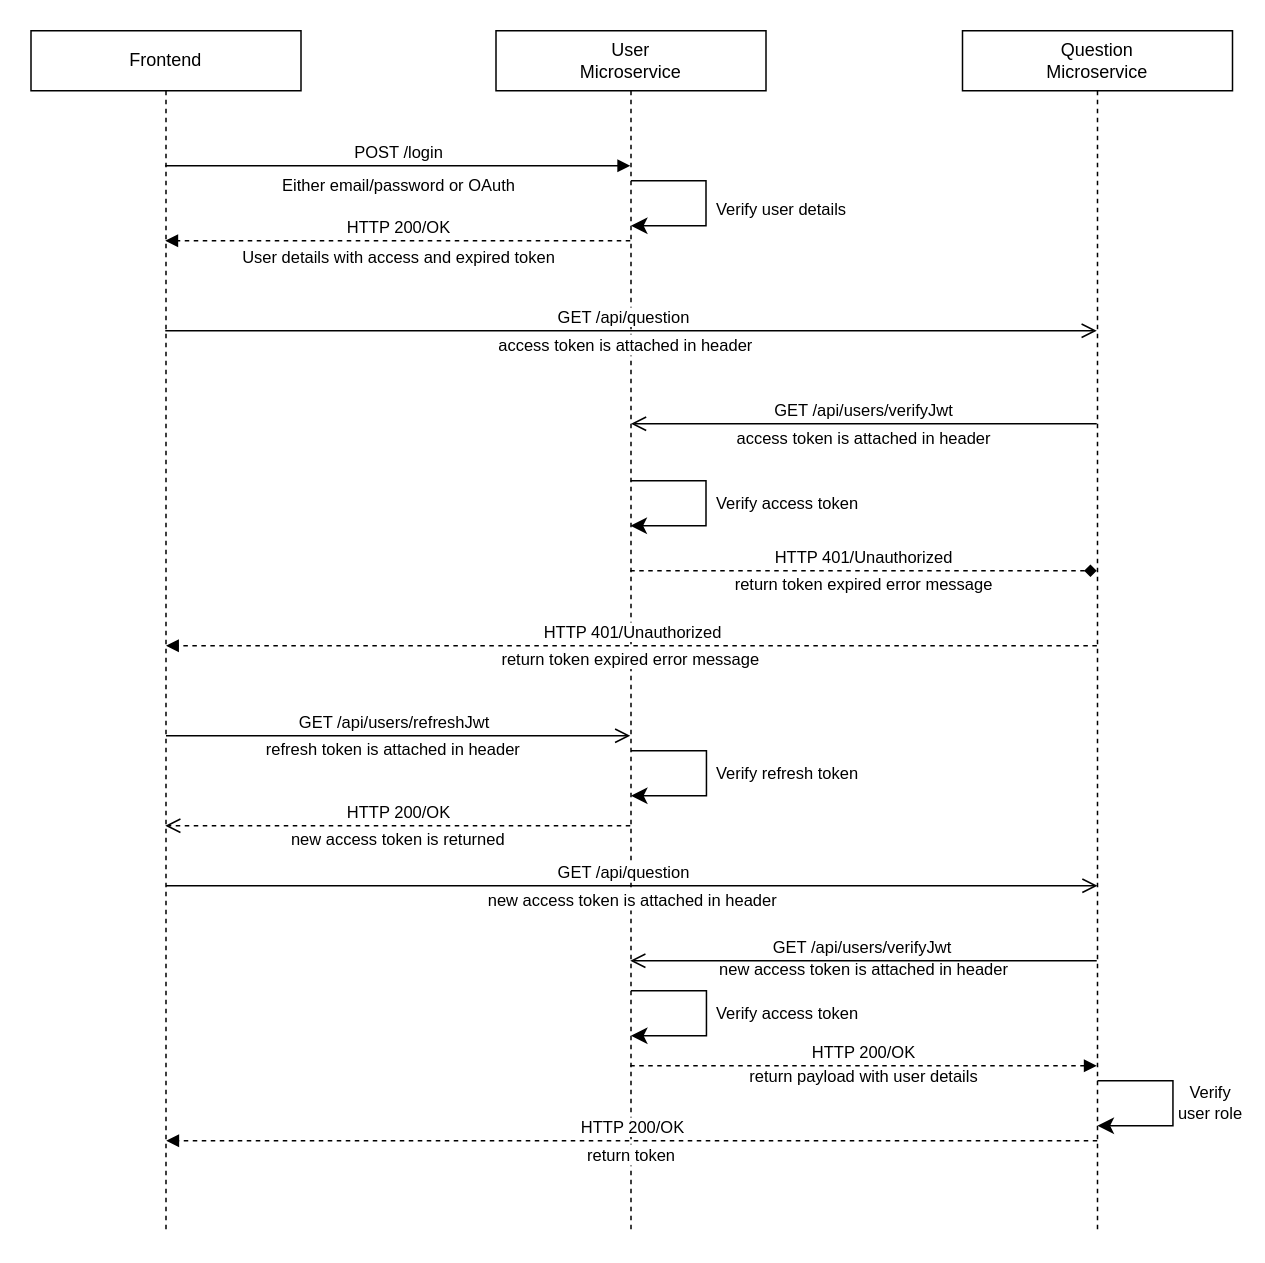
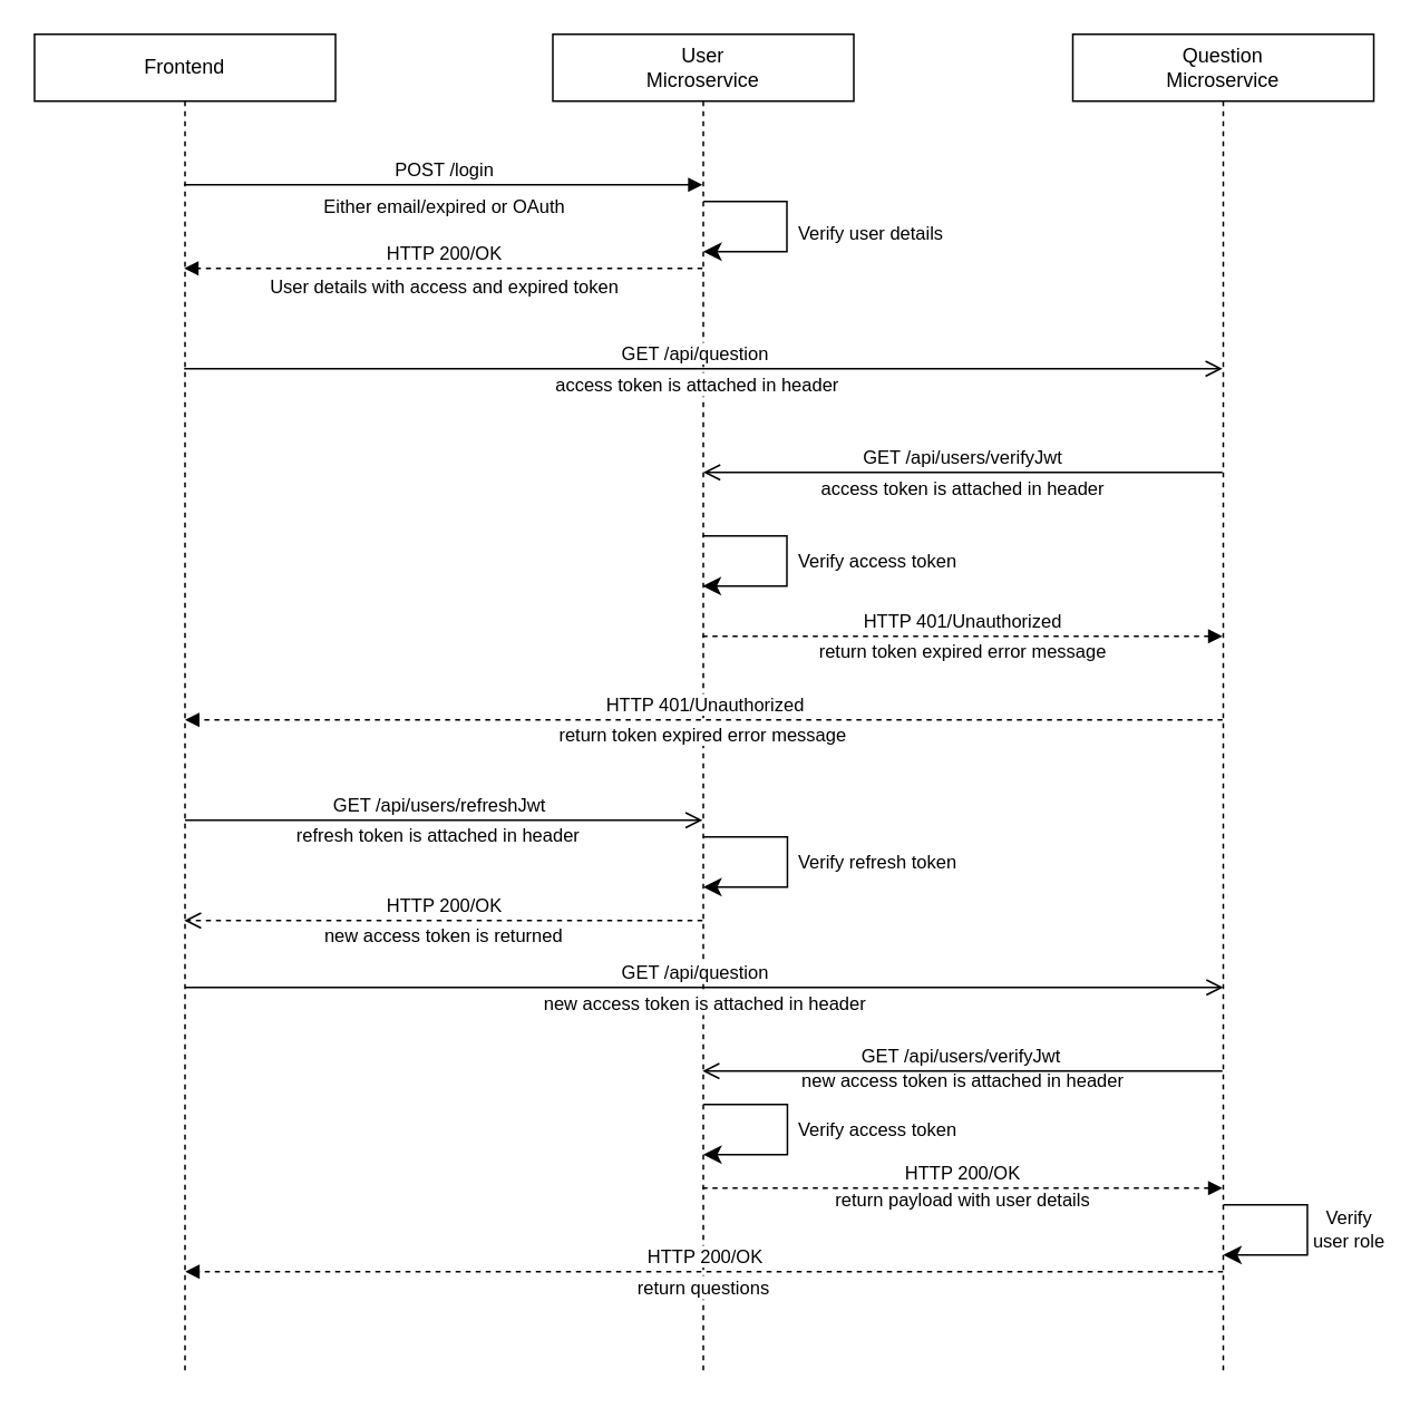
- <mxCell id="9" value="&lt;font style=&quot;font-size: 11px;&quot;&gt;Either email/password or OAuth&lt;/font&gt;" style="text;html=1;align=center;verticalAlign=middle;resizable=0;points=[];autosize=1;strokeColor=none;fillColor=none;" parent="1" vertex="1"><mxGeometry x="175" y="108" width="180" height="30" as="geometry" /></mxCell>
+ <mxCell id="9" value="&lt;font style=&quot;font-size: 11px;&quot;&gt;Either email/expired or OAuth&lt;/font&gt;" style="text;html=1;align=center;verticalAlign=middle;resizable=0;points=[];autosize=1;strokeColor=none;fillColor=none;" parent="1" vertex="1"><mxGeometry x="175" y="108" width="180" height="30" as="geometry" /></mxCell>
- <mxCell id="16" value="HTTP 401/Unauthorized" style="html=1;verticalAlign=bottom;endArrow=diamond;edgeStyle=elbowEdgeStyle;elbow=horizontal;curved=0;rounded=0;dashed=1;" parent="1" source="3" target="8" edge="1"><mxGeometry x="-0.002" relative="1" as="geometry"><mxPoint x="420" y="400.003" as="sourcePoint" /><Array as="points"><mxPoint x="580" y="380" /></Array><mxPoint x="730" y="400.003" as="targetPoint" /><mxPoint as="offset" /></mxGeometry></mxCell>
+ <mxCell id="16" value="HTTP 401/Unauthorized" style="html=1;verticalAlign=bottom;endArrow=block;edgeStyle=elbowEdgeStyle;elbow=horizontal;curved=0;rounded=0;dashed=1;" parent="1" source="3" target="8" edge="1"><mxGeometry x="-0.002" relative="1" as="geometry"><mxPoint x="420" y="400.003" as="sourcePoint" /><Array as="points"><mxPoint x="580" y="380" /></Array><mxPoint x="730" y="400.003" as="targetPoint" /><mxPoint as="offset" /></mxGeometry></mxCell>
- <mxCell id="38" value="&lt;font style=&quot;font-size: 11px;&quot;&gt;return token&lt;/font&gt;" style="text;whiteSpace=wrap;html=1;labelBackgroundColor=default;align=center;" vertex="1" parent="1"><mxGeometry x="323" y="756" width="195" height="20" as="geometry" /></mxCell>
+ <mxCell id="38" value="&lt;font style=&quot;font-size: 11px;&quot;&gt;return questions&lt;/font&gt;" style="text;whiteSpace=wrap;html=1;labelBackgroundColor=default;align=center;" vertex="1" parent="1"><mxGeometry x="323" y="756" width="195" height="20" as="geometry" /></mxCell>
